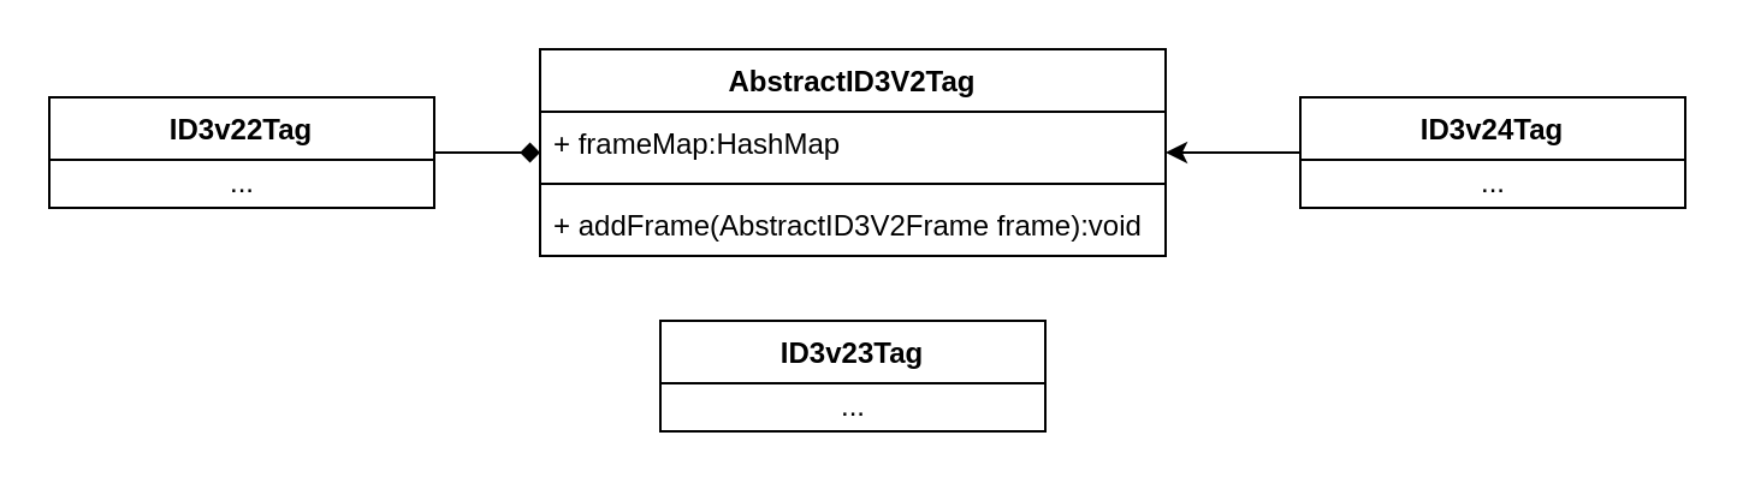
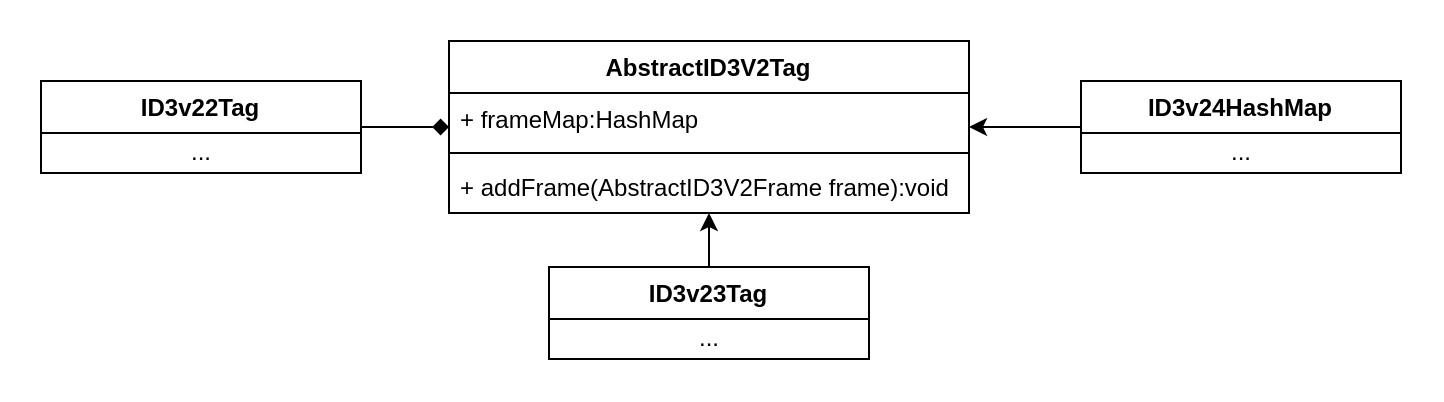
- <mxCell id="9" value="ID3v24Tag" style="swimlane;fontStyle=1;align=center;verticalAlign=top;childLayout=stackLayout;horizontal=1;startSize=26;horizontalStack=0;resizeParent=1;resizeParentMax=0;resizeLast=0;collapsible=1;marginBottom=0;" vertex="1" parent="1"><mxGeometry x="540" y="40" width="160" height="46" as="geometry" /></mxCell>
+ <mxCell id="9" value="ID3v24HashMap" style="swimlane;fontStyle=1;align=center;verticalAlign=top;childLayout=stackLayout;horizontal=1;startSize=26;horizontalStack=0;resizeParent=1;resizeParentMax=0;resizeLast=0;collapsible=1;marginBottom=0;" vertex="1" parent="1"><mxGeometry x="540" y="40" width="160" height="46" as="geometry" /></mxCell>
+ <mxCell id="2" style="edgeStyle=orthogonalEdgeStyle;rounded=0;orthogonalLoop=1;jettySize=auto;html=1;" edge="1" parent="1" source="13" target="5"><mxGeometry relative="1" as="geometry" /></mxCell>
